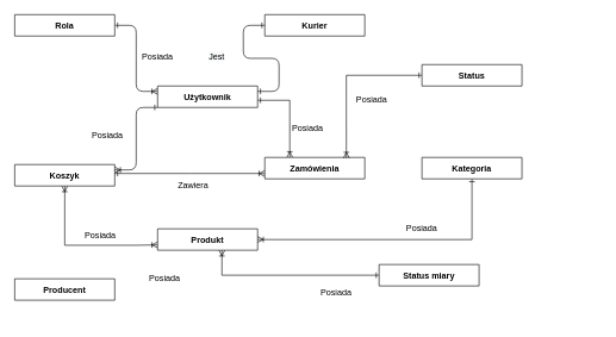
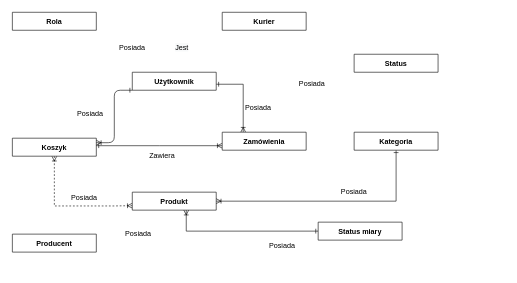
- <mxCell id="50" value="" style="edgeStyle=entityRelationEdgeStyle;endArrow=ERone;startArrow=ERone;endFill=0;startFill=0;exitX=1;exitY=0.25;exitDx=0;exitDy=0;entryX=0;entryY=0.5;entryDx=0;entryDy=0;" edge="1" parent="1" source="8" target="18"><mxGeometry width="100" height="100" relative="1" as="geometry"><mxPoint x="350" y="91" as="sourcePoint" /><mxPoint x="360" y="35" as="targetPoint" /></mxGeometry></mxCell>
- <mxCell id="2" value="" style="edgeStyle=entityRelationEdgeStyle;endArrow=ERoneToMany;startArrow=ERone;endFill=0;startFill=0;exitX=1;exitY=0.5;exitDx=0;exitDy=0;entryX=0;entryY=0.25;entryDx=0;entryDy=0;" parent="1" source="3" target="8" edge="1"><mxGeometry width="100" height="100" relative="1" as="geometry"><mxPoint x="350" y="145" as="sourcePoint" /><mxPoint x="430" y="175" as="targetPoint" /></mxGeometry></mxCell>
- <mxCell id="26" style="edgeStyle=orthogonalEdgeStyle;rounded=0;orthogonalLoop=1;jettySize=auto;html=1;entryX=0.816;entryY=0.027;entryDx=0;entryDy=0;entryPerimeter=0;startArrow=ERone;startFill=0;endArrow=ERoneToMany;endFill=0;" edge="1" parent="1" source="27" target="22"><mxGeometry relative="1" as="geometry" /></mxCell>
- <mxCell id="12" style="edgeStyle=orthogonalEdgeStyle;rounded=0;orthogonalLoop=1;jettySize=auto;html=1;entryX=0;entryY=0.75;entryDx=0;entryDy=0;startArrow=ERoneToMany;startFill=0;endArrow=ERoneToMany;endFill=0;" edge="1" parent="1" source="14" target="31"><mxGeometry relative="1" as="geometry"><Array as="points"><mxPoint x="90" y="343" /><mxPoint x="190" y="343" /></Array></mxGeometry></mxCell>
+ <mxCell id="12" style="edgeStyle=orthogonalEdgeStyle;rounded=0;orthogonalLoop=1;jettySize=auto;html=1;entryX=0;entryY=0.75;entryDx=0;entryDy=0;startArrow=ERoneToMany;startFill=0;endArrow=ERoneToMany;endFill=0;dashed=1;" edge="1" parent="1" source="14" target="31"><mxGeometry relative="1" as="geometry"><Array as="points"><mxPoint x="90" y="343" /><mxPoint x="190" y="343" /></Array></mxGeometry></mxCell>
